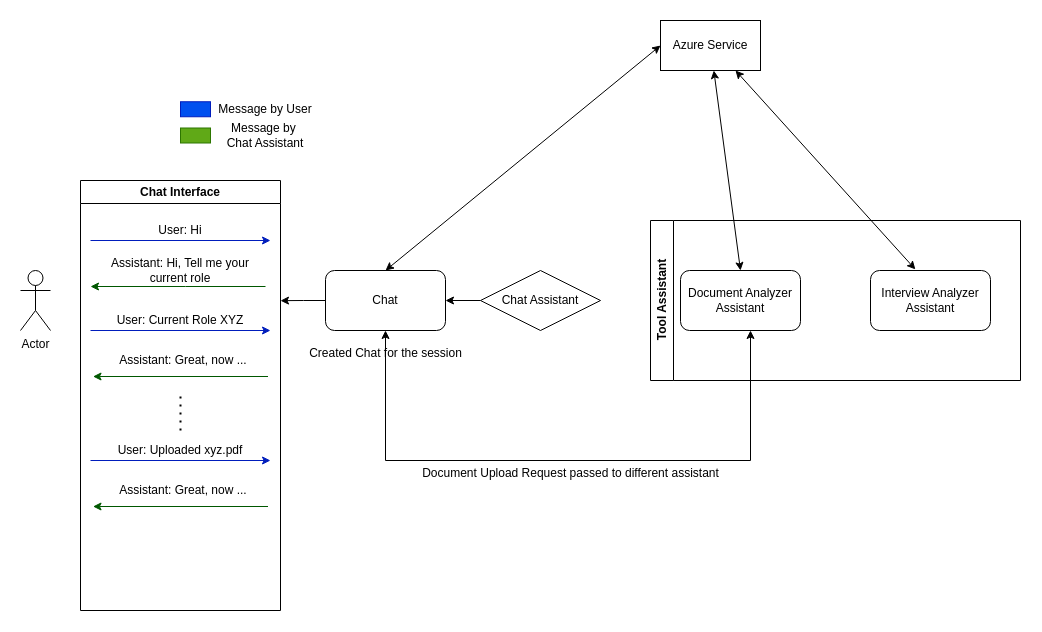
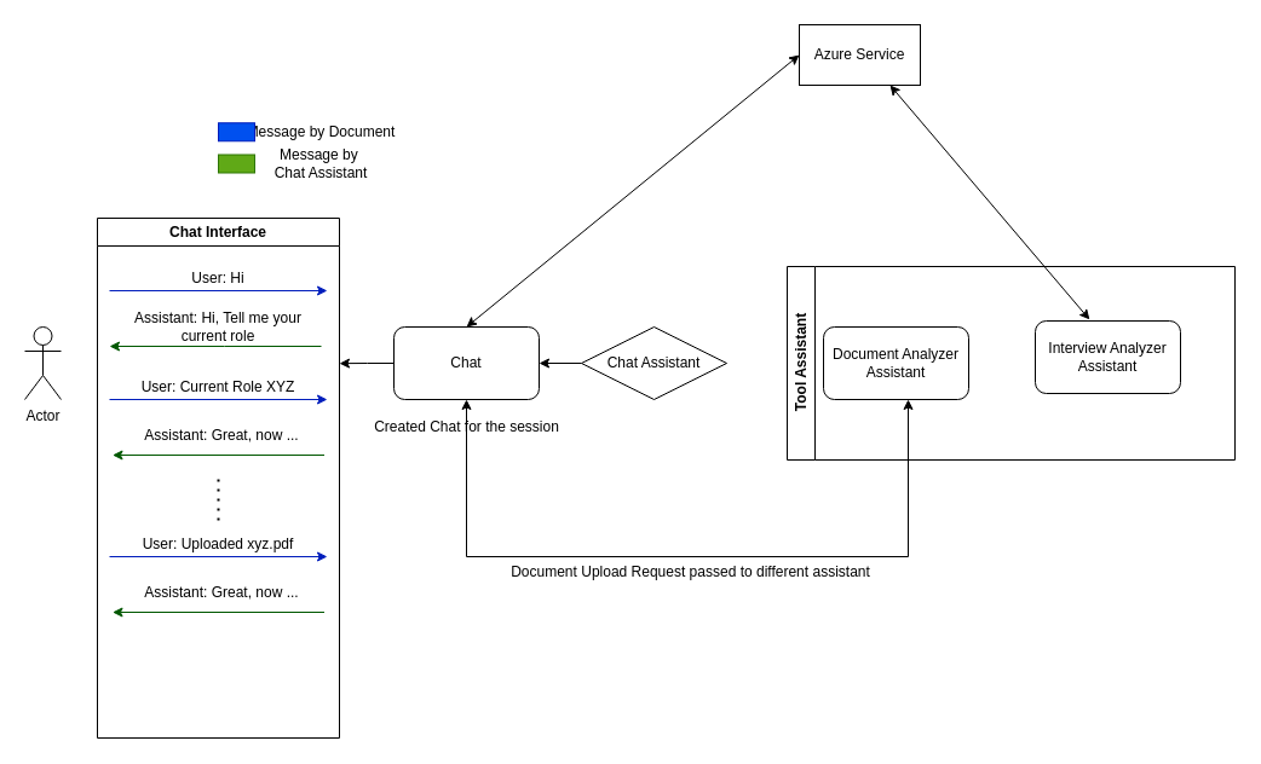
- <mxCell id="22" value="Message by User" style="text;html=1;align=center;verticalAlign=middle;whiteSpace=wrap;rounded=0;" vertex="1" parent="1"><mxGeometry x="190" y="90" width="150" height="37.5" as="geometry" /></mxCell>
+ <mxCell id="22" value="Message by Document" style="text;html=1;align=center;verticalAlign=middle;whiteSpace=wrap;rounded=0;" vertex="1" parent="1"><mxGeometry x="190" y="90" width="150" height="37.5" as="geometry" /></mxCell>
- <mxCell id="25" style="rounded=0;orthogonalLoop=1;jettySize=auto;html=1;exitX=0.5;exitY=0;exitDx=0;exitDy=0;startArrow=classic;startFill=1;" edge="1" parent="1" source="26" target="32"><mxGeometry relative="1" as="geometry" /></mxCell>
- <mxCell id="27" value="Interview Analyzer&lt;div&gt;Assistant&lt;/div&gt;" style="rounded=1;whiteSpace=wrap;html=1;" vertex="1" parent="1"><mxGeometry x="870" y="270" width="120" height="60" as="geometry" /></mxCell>
+ <mxCell id="27" value="Interview Analyzer&lt;div&gt;Assistant&lt;/div&gt;" style="rounded=1;whiteSpace=wrap;html=1;" vertex="1" parent="1"><mxGeometry x="855" y="265" width="120" height="60" as="geometry" /></mxCell>
